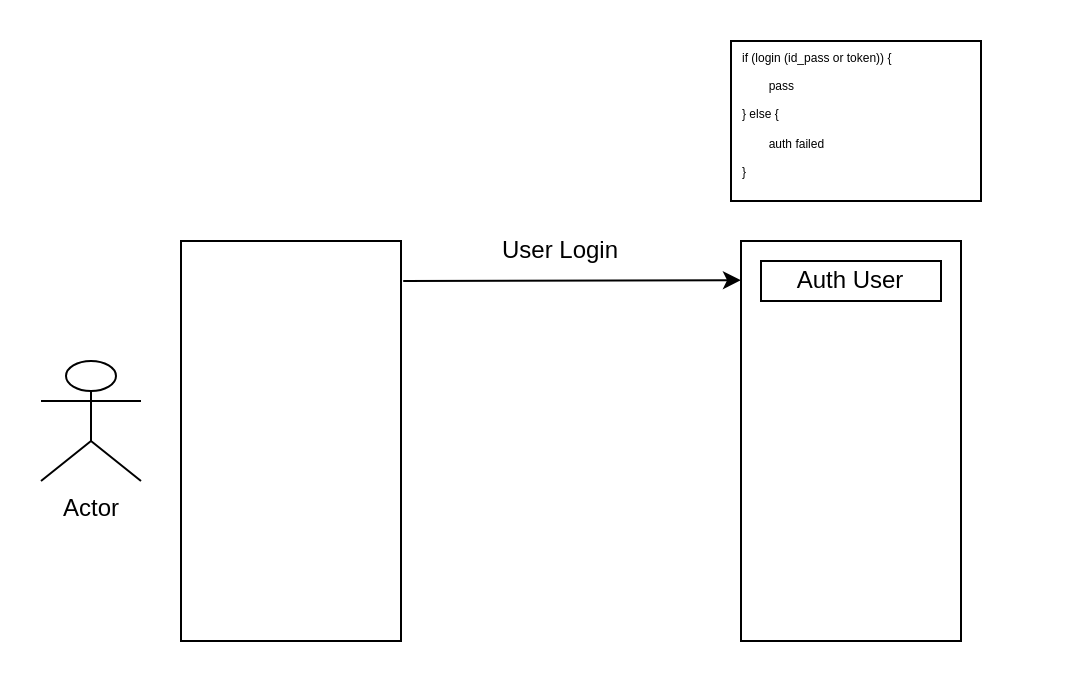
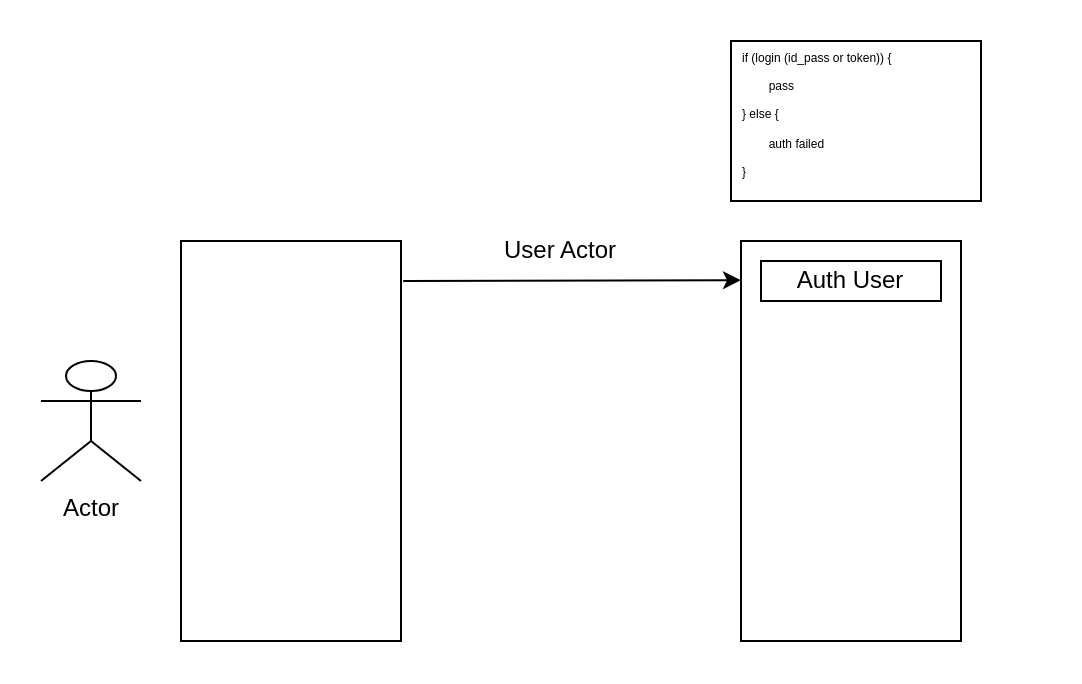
- <mxCell id="6" value="User Login" style="text;html=1;strokeColor=none;fillColor=none;align=center;verticalAlign=middle;whiteSpace=wrap;rounded=0;" vertex="1" parent="1"><mxGeometry x="230" y="110" width="100" height="30" as="geometry" /></mxCell>
+ <mxCell id="6" value="User Actor" style="text;html=1;strokeColor=none;fillColor=none;align=center;verticalAlign=middle;whiteSpace=wrap;rounded=0;" vertex="1" parent="1"><mxGeometry x="230" y="110" width="100" height="30" as="geometry" /></mxCell>
